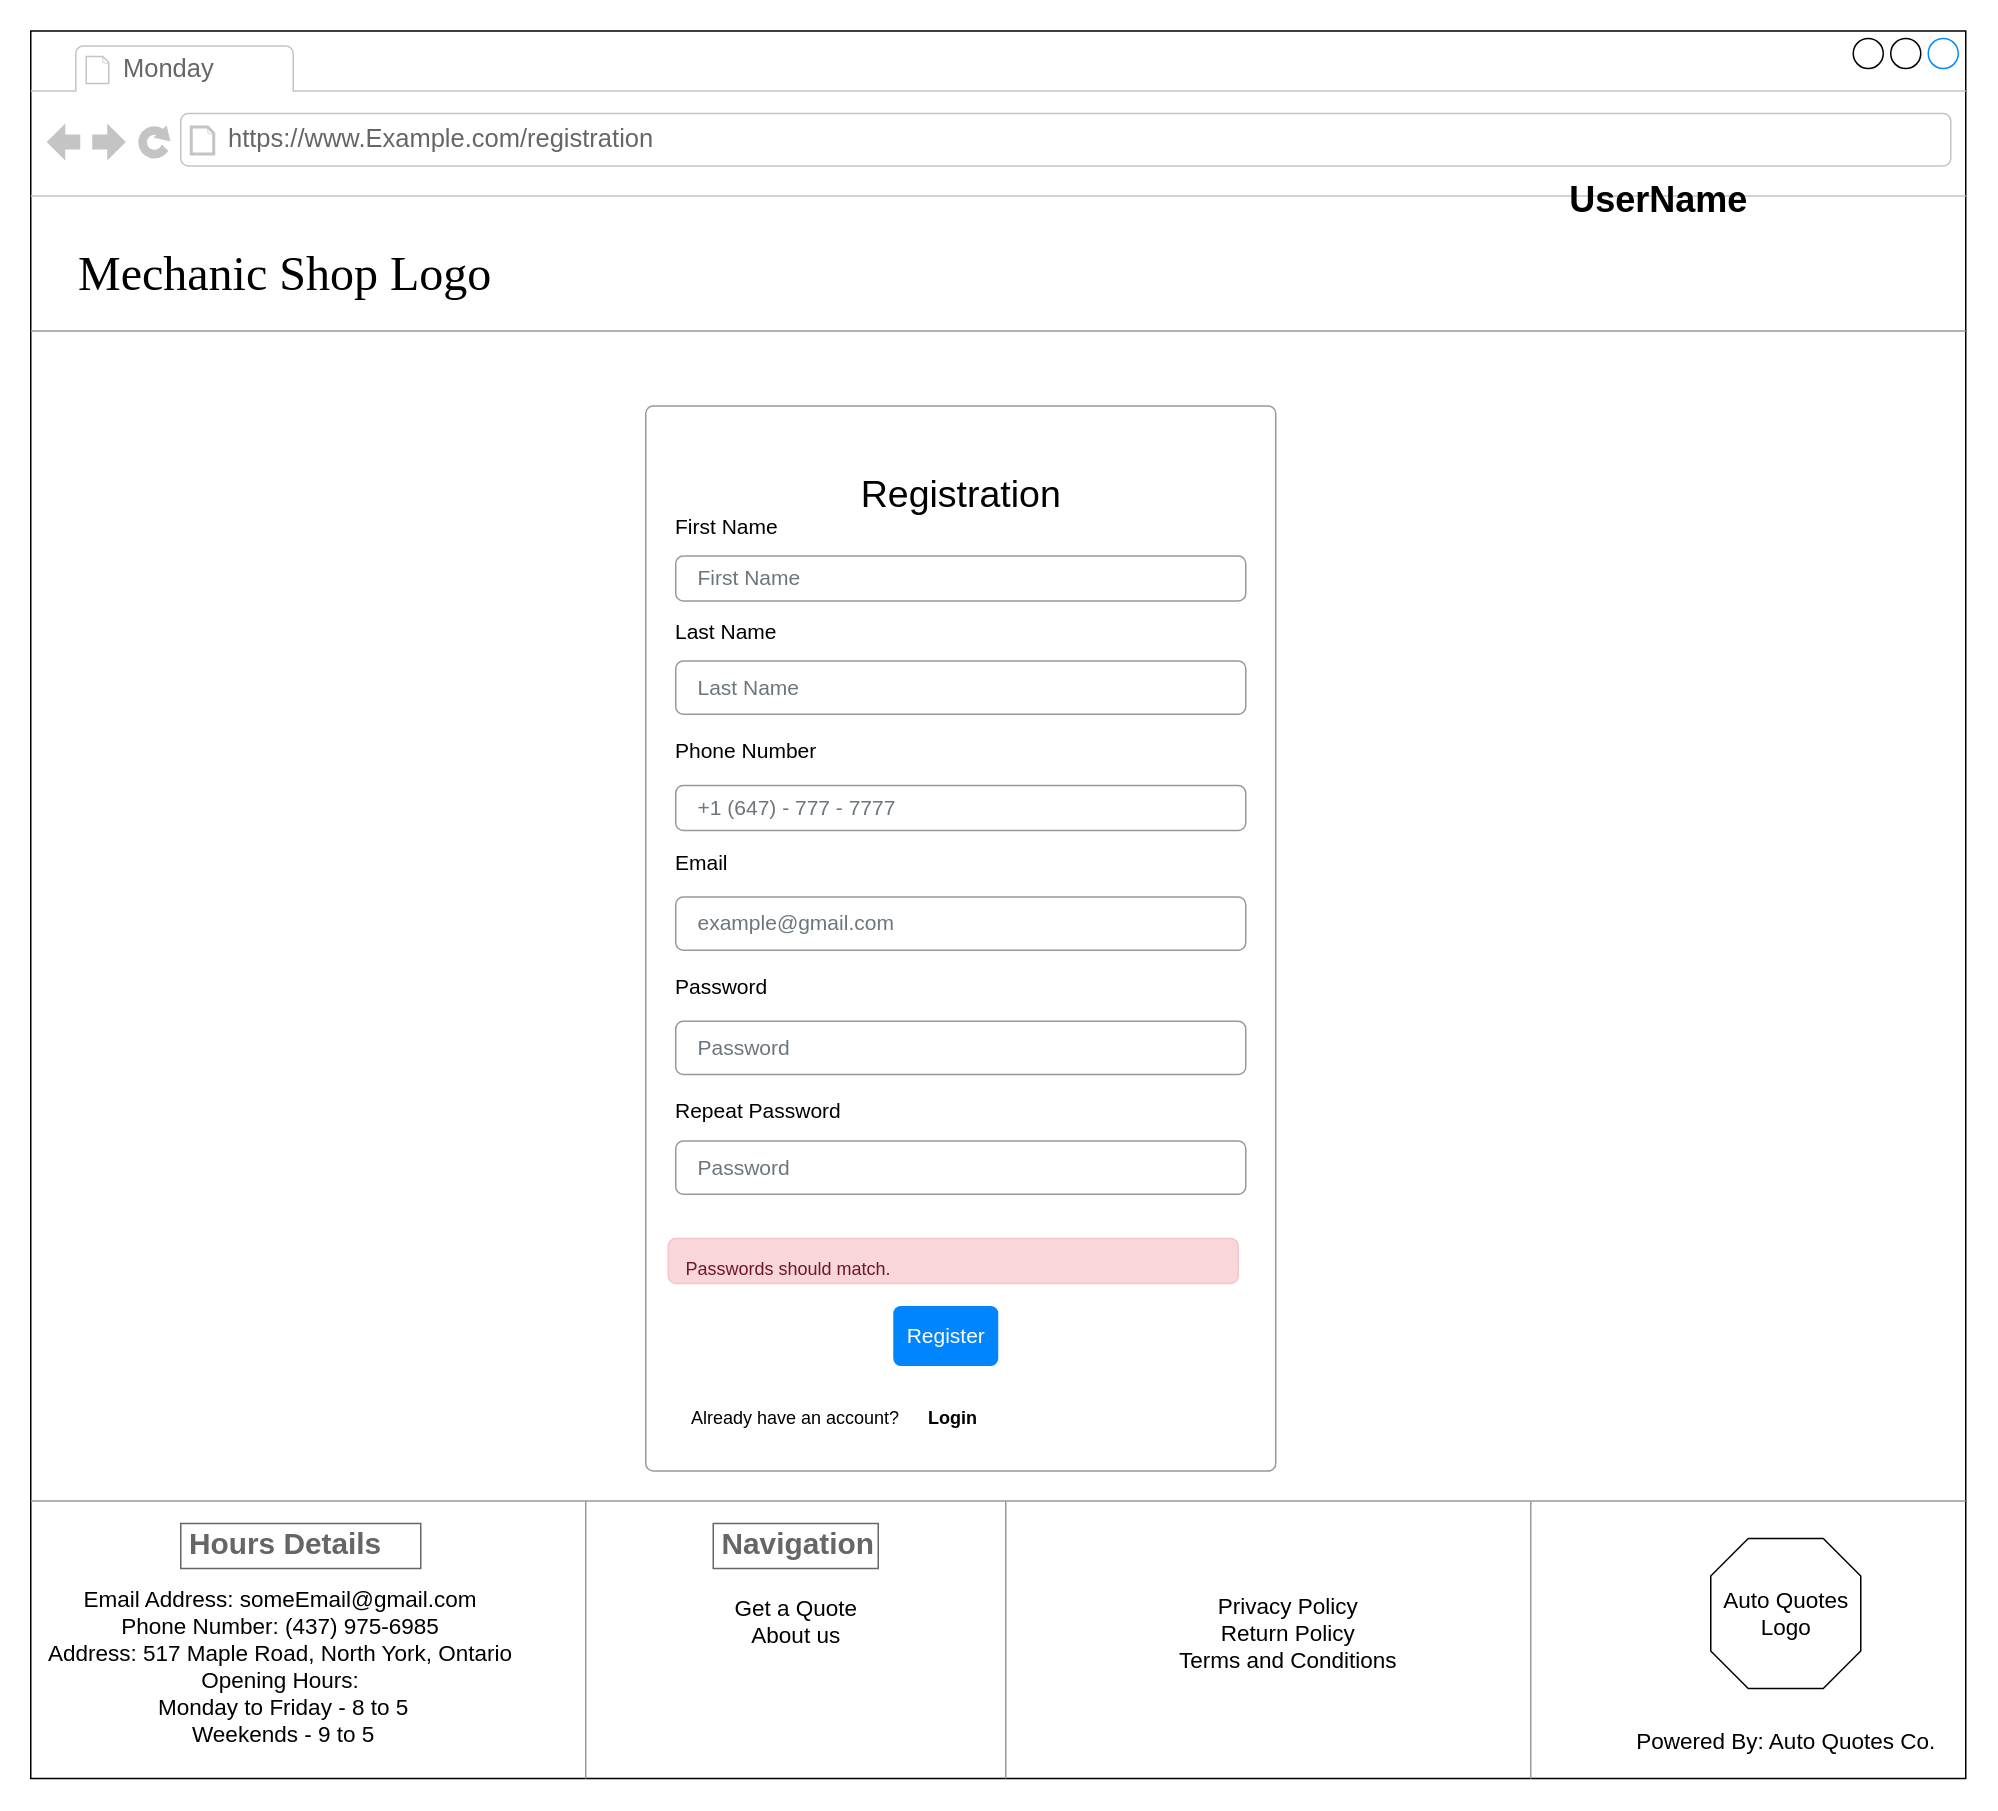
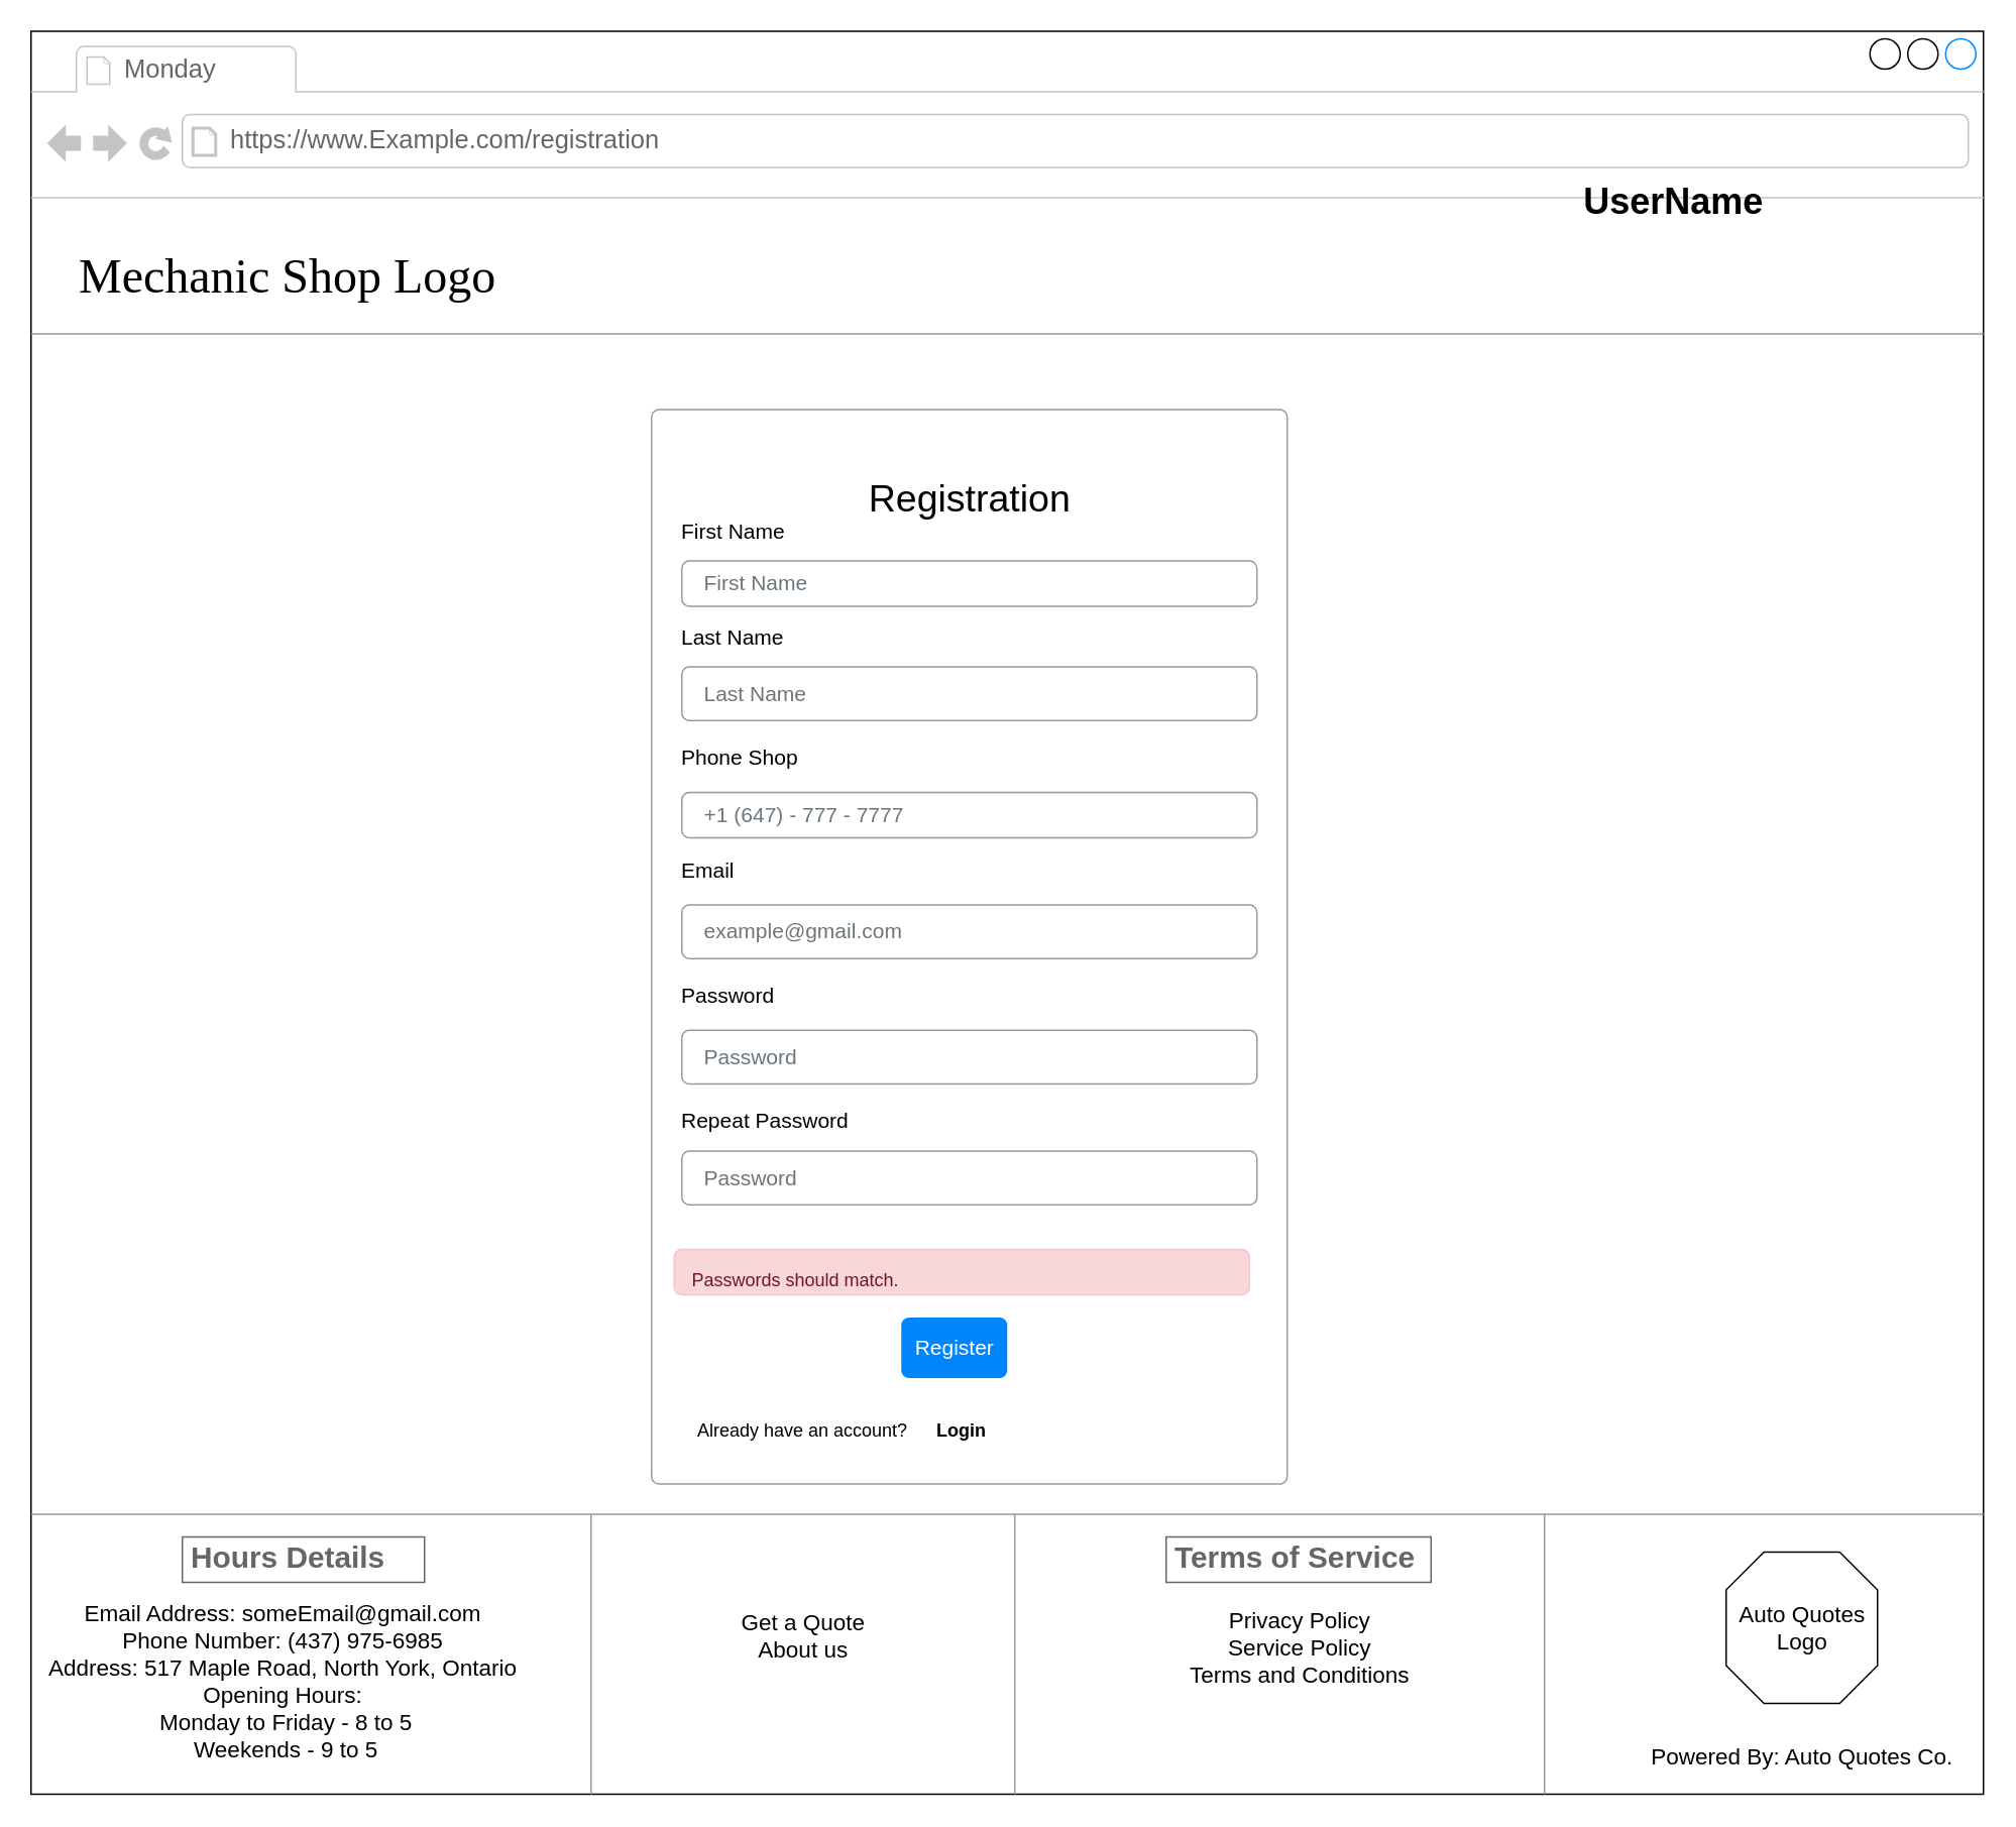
- <mxCell id="15" value="Phone Number" style="fillColor=none;strokeColor=none;align=left;spacing=20;fontSize=14;" parent="7" vertex="1"><mxGeometry y="205.497" width="220" height="47.333" as="geometry" /></mxCell>
+ <mxCell id="15" value="Phone Shop" style="fillColor=none;strokeColor=none;align=left;spacing=20;fontSize=14;" parent="7" vertex="1"><mxGeometry y="205.497" width="220" height="47.333" as="geometry" /></mxCell>
- <mxCell id="39" value="&lt;h3&gt;Navigation&lt;/h3&gt;" style="strokeWidth=1;shadow=0;dashed=0;align=center;html=1;shape=mxgraph.mockup.text.textBox;fontColor=#666666;align=left;fontSize=17;spacingLeft=4;spacingTop=-3;strokeColor=#666666;mainText=" vertex="1" parent="1"><mxGeometry x="475" y="1015" width="110" height="30" as="geometry" /></mxCell>
+ <mxCell id="35" value="&lt;h3&gt;Terms of Service&lt;/h3&gt;" style="strokeWidth=1;shadow=0;dashed=0;align=center;html=1;shape=mxgraph.mockup.text.textBox;fontColor=#666666;align=left;fontSize=17;spacingLeft=4;spacingTop=-3;strokeColor=#666666;mainText=" vertex="1" parent="1"><mxGeometry x="770" y="1015" width="175" height="30" as="geometry" /></mxCell>
- <mxCell id="36" value="Privacy Policy&lt;br&gt;Return Policy&lt;br&gt;Terms and Conditions" style="text;html=1;align=center;verticalAlign=top;resizable=0;points=[];autosize=1;strokeColor=none;fillColor=none;fontSize=15;" vertex="1" parent="1"><mxGeometry x="772.5" y="1055" width="170" height="70" as="geometry" /></mxCell>
+ <mxCell id="36" value="Privacy Policy&lt;br&gt;Service Policy&lt;br&gt;Terms and Conditions" style="text;html=1;align=center;verticalAlign=top;resizable=0;points=[];autosize=1;strokeColor=none;fillColor=none;fontSize=15;" vertex="1" parent="1"><mxGeometry x="772.5" y="1055" width="170" height="70" as="geometry" /></mxCell>
